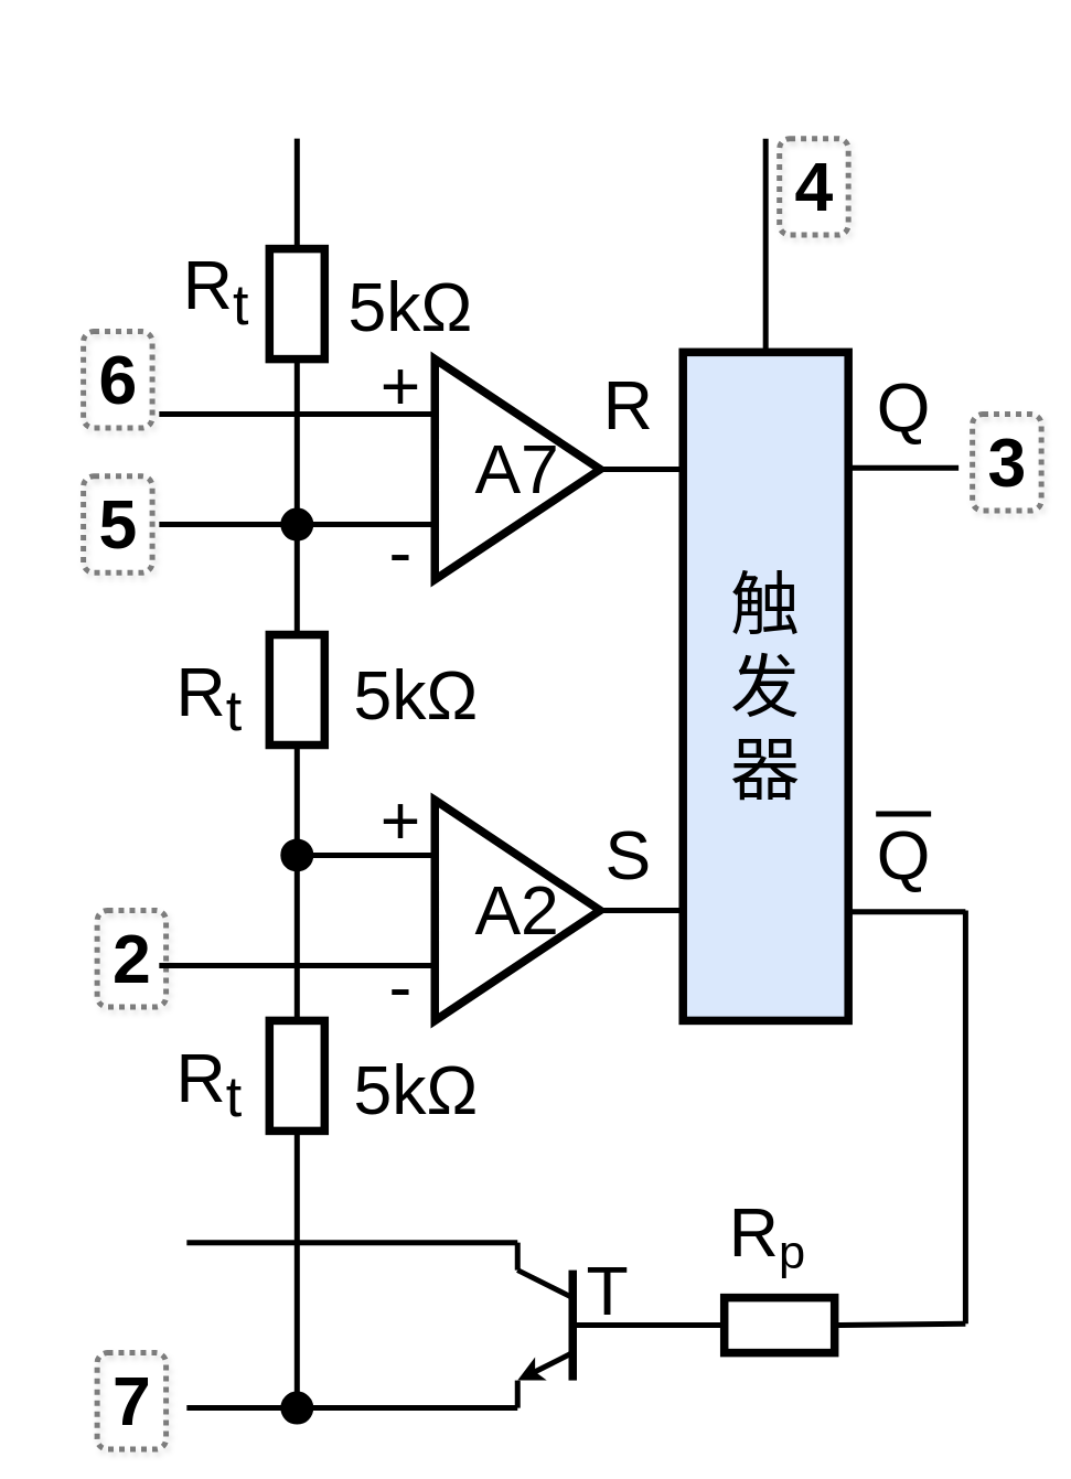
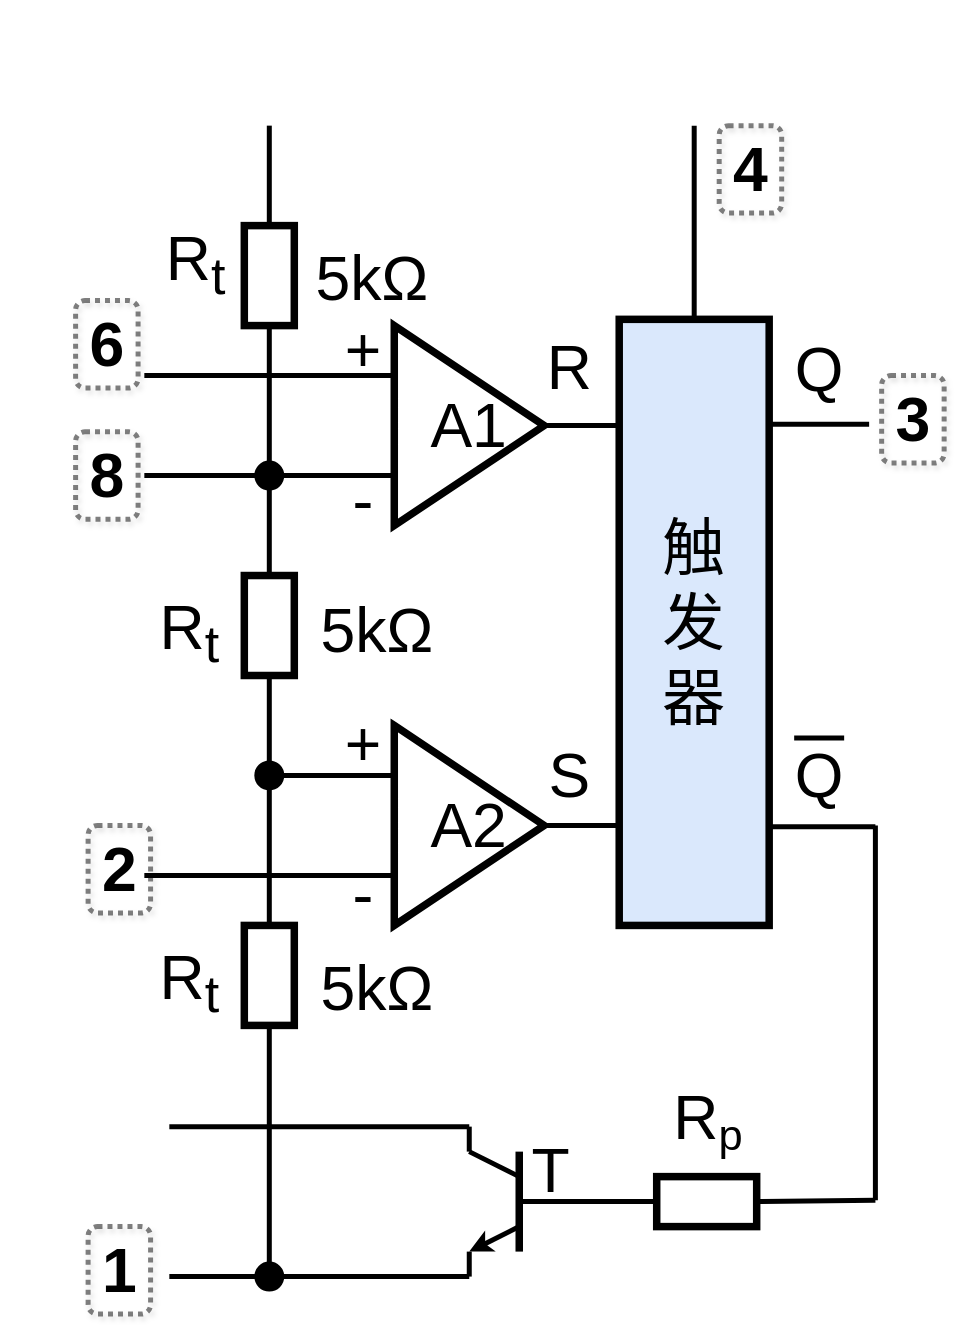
- <mxCell id="52" value="&lt;font style=&quot;font-size: 50px;&quot;&gt;4&lt;/font&gt;" style="text;html=1;align=center;verticalAlign=middle;resizable=0;points=[];autosize=1;strokeColor=default;fillColor=none;rounded=1;fontStyle=1;strokeWidth=4;dashed=1;opacity=50;shadow=1;glass=1;dashPattern=1 1;" parent="1" vertex="1"><mxGeometry x="565" y="100" width="50" height="70" as="geometry" /></mxCell>
+ <mxCell id="52" value="&lt;font style=&quot;font-size: 50px;&quot;&gt;4&lt;/font&gt;" style="text;html=1;align=center;verticalAlign=middle;resizable=0;points=[];autosize=1;strokeColor=default;fillColor=none;rounded=1;fontStyle=1;strokeWidth=4;dashed=1;opacity=50;shadow=1;glass=1;dashPattern=1 1;" parent="1" vertex="1"><mxGeometry x="575" y="100" width="50" height="70" as="geometry" /></mxCell>
- <mxCell id="3" value="&lt;font style=&quot;font-size: 50px;&quot;&gt;A7&lt;/font&gt;" style="triangle;whiteSpace=wrap;html=1;strokeWidth=6;" parent="1" vertex="1"><mxGeometry x="315" y="260" width="120" height="160" as="geometry" /></mxCell>
+ <mxCell id="3" value="&lt;font style=&quot;font-size: 50px;&quot;&gt;A1&lt;/font&gt;" style="triangle;whiteSpace=wrap;html=1;strokeWidth=6;" parent="1" vertex="1"><mxGeometry x="315" y="260" width="120" height="160" as="geometry" /></mxCell>
- <mxCell id="40" value="&lt;font style=&quot;font-size: 50px;&quot;&gt;&lt;b&gt;5&lt;/b&gt;&lt;/font&gt;" style="text;html=1;align=center;verticalAlign=middle;resizable=0;points=[];autosize=1;strokeColor=default;fillColor=none;strokeWidth=4;dashed=1;opacity=50;rounded=1;shadow=1;glass=1;dashPattern=1 1;" parent="1" vertex="1"><mxGeometry x="60" y="345" width="50" height="70" as="geometry" /></mxCell>
+ <mxCell id="40" value="&lt;font style=&quot;font-size: 50px;&quot;&gt;&lt;b&gt;8&lt;/b&gt;&lt;/font&gt;" style="text;html=1;align=center;verticalAlign=middle;resizable=0;points=[];autosize=1;strokeColor=default;fillColor=none;strokeWidth=4;dashed=1;opacity=50;rounded=1;shadow=1;glass=1;dashPattern=1 1;" parent="1" vertex="1"><mxGeometry x="60" y="345" width="50" height="70" as="geometry" /></mxCell>
- <mxCell id="56" value="&lt;span style=&quot;font-size: 50px;&quot;&gt;R&lt;/span&gt;&lt;span style=&quot;font-size: 41.667px;&quot;&gt;&lt;sub&gt;p&lt;/sub&gt;&lt;/span&gt;" style="text;html=1;align=center;verticalAlign=middle;resizable=0;points=[];autosize=1;strokeColor=none;fillColor=none;strokeWidth=4;" parent="1" vertex="1"><mxGeometry x="519" y="857" width="73" height="77" as="geometry" /></mxCell>
+ <mxCell id="56" value="&lt;span style=&quot;font-size: 50px;&quot;&gt;R&lt;/span&gt;&lt;span style=&quot;font-size: 41.667px;&quot;&gt;&lt;sub&gt;p&lt;/sub&gt;&lt;/span&gt;" style="text;html=1;align=center;verticalAlign=middle;resizable=0;points=[];autosize=1;strokeColor=none;fillColor=none;strokeWidth=4;" parent="1" vertex="1"><mxGeometry x="529" y="857" width="73" height="77" as="geometry" /></mxCell>
- <mxCell id="42" value="&lt;font style=&quot;font-size: 50px;&quot;&gt;&lt;b&gt;7&lt;/b&gt;&lt;/font&gt;" style="text;html=1;align=center;verticalAlign=middle;resizable=0;points=[];autosize=1;strokeColor=default;fillColor=none;strokeWidth=4;dashed=1;opacity=50;rounded=1;shadow=1;glass=1;dashPattern=1 1;" parent="1" vertex="1"><mxGeometry x="70" y="981" width="50" height="70" as="geometry" /></mxCell>
+ <mxCell id="42" value="&lt;font style=&quot;font-size: 50px;&quot;&gt;&lt;b&gt;1&lt;/b&gt;&lt;/font&gt;" style="text;html=1;align=center;verticalAlign=middle;resizable=0;points=[];autosize=1;strokeColor=default;fillColor=none;strokeWidth=4;dashed=1;opacity=50;rounded=1;shadow=1;glass=1;dashPattern=1 1;" parent="1" vertex="1"><mxGeometry x="70" y="981" width="50" height="70" as="geometry" /></mxCell>
